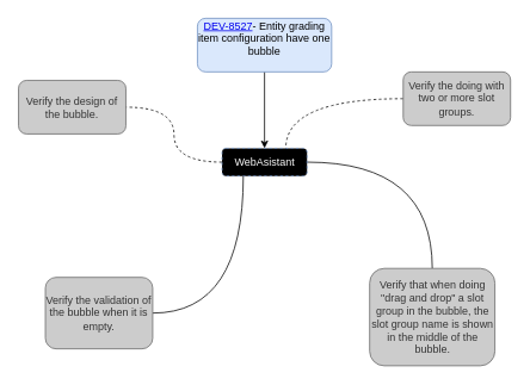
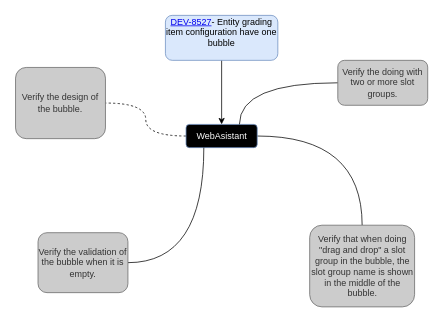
- <mxCell id="11" style="edgeStyle=orthogonalEdgeStyle;curved=1;rounded=0;orthogonalLoop=1;jettySize=auto;html=1;entryX=0.75;entryY=0;entryDx=0;entryDy=0;endArrow=none;endFill=0;fontColor=#FFFFFF;dashed=1;" parent="1" source="12" target="6" edge="1"><mxGeometry relative="1" as="geometry" /></mxCell>
+ <mxCell id="11" style="edgeStyle=orthogonalEdgeStyle;curved=1;rounded=0;orthogonalLoop=1;jettySize=auto;html=1;entryX=0.75;entryY=0;entryDx=0;entryDy=0;endArrow=none;endFill=0;fontColor=#FFFFFF;" parent="1" source="12" target="6" edge="1"><mxGeometry relative="1" as="geometry" /></mxCell>
- <mxCell id="7" value="&lt;span&gt;Verify the design of the bubble.&lt;/span&gt;" style="rounded=1;whiteSpace=wrap;html=1;fillColor=#CCCCCC;fontColor=#333333;strokeColor=#666666;" parent="1" vertex="1"><mxGeometry x="20" y="89.5" width="120" height="60" as="geometry" /></mxCell>
+ <mxCell id="7" value="&lt;span&gt;Verify the design of the bubble.&lt;/span&gt;" style="rounded=1;whiteSpace=wrap;html=1;fillColor=#CCCCCC;fontColor=#333333;strokeColor=#666666;" parent="1" vertex="1"><mxGeometry x="20" y="89.5" width="120" height="95" as="geometry" /></mxCell>
- <mxCell id="6" value="&lt;span&gt;WebAsistant&lt;br&gt;&lt;/span&gt;" style="rounded=1;whiteSpace=wrap;html=1;fillColor=#000000;strokeColor=#6c8ebf;fontColor=#FFFFFF;dashed=1;" parent="1" vertex="1"><mxGeometry x="247.5" y="165.5" width="95" height="31" as="geometry" /></mxCell>
+ <mxCell id="6" value="&lt;span&gt;WebAsistant&lt;br&gt;&lt;/span&gt;" style="rounded=1;whiteSpace=wrap;html=1;fillColor=#000000;strokeColor=#6c8ebf;fontColor=#FFFFFF;" parent="1" vertex="1"><mxGeometry x="247.5" y="165.5" width="95" height="31" as="geometry" /></mxCell>
